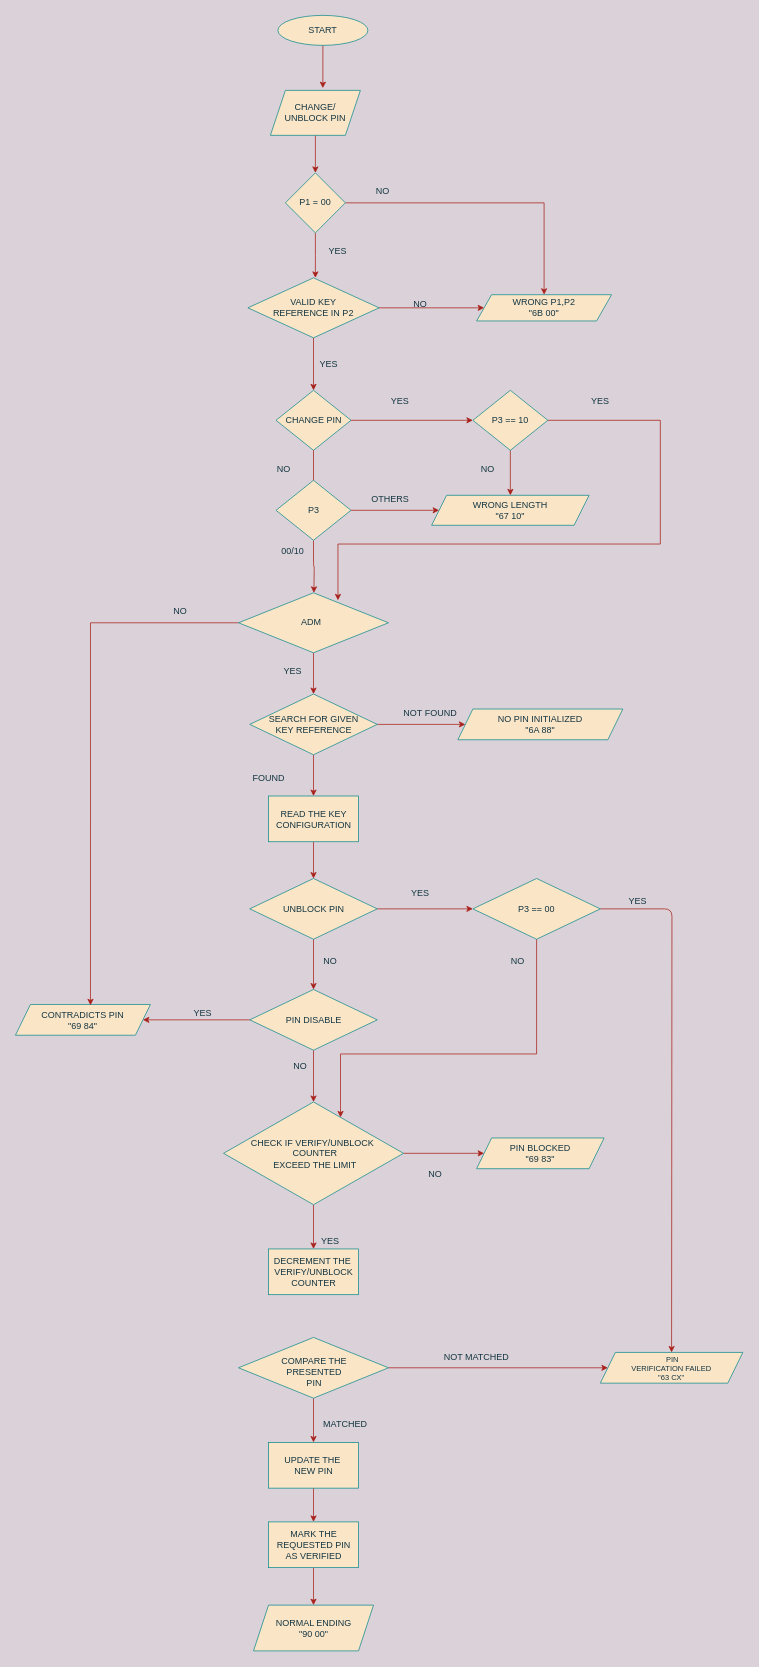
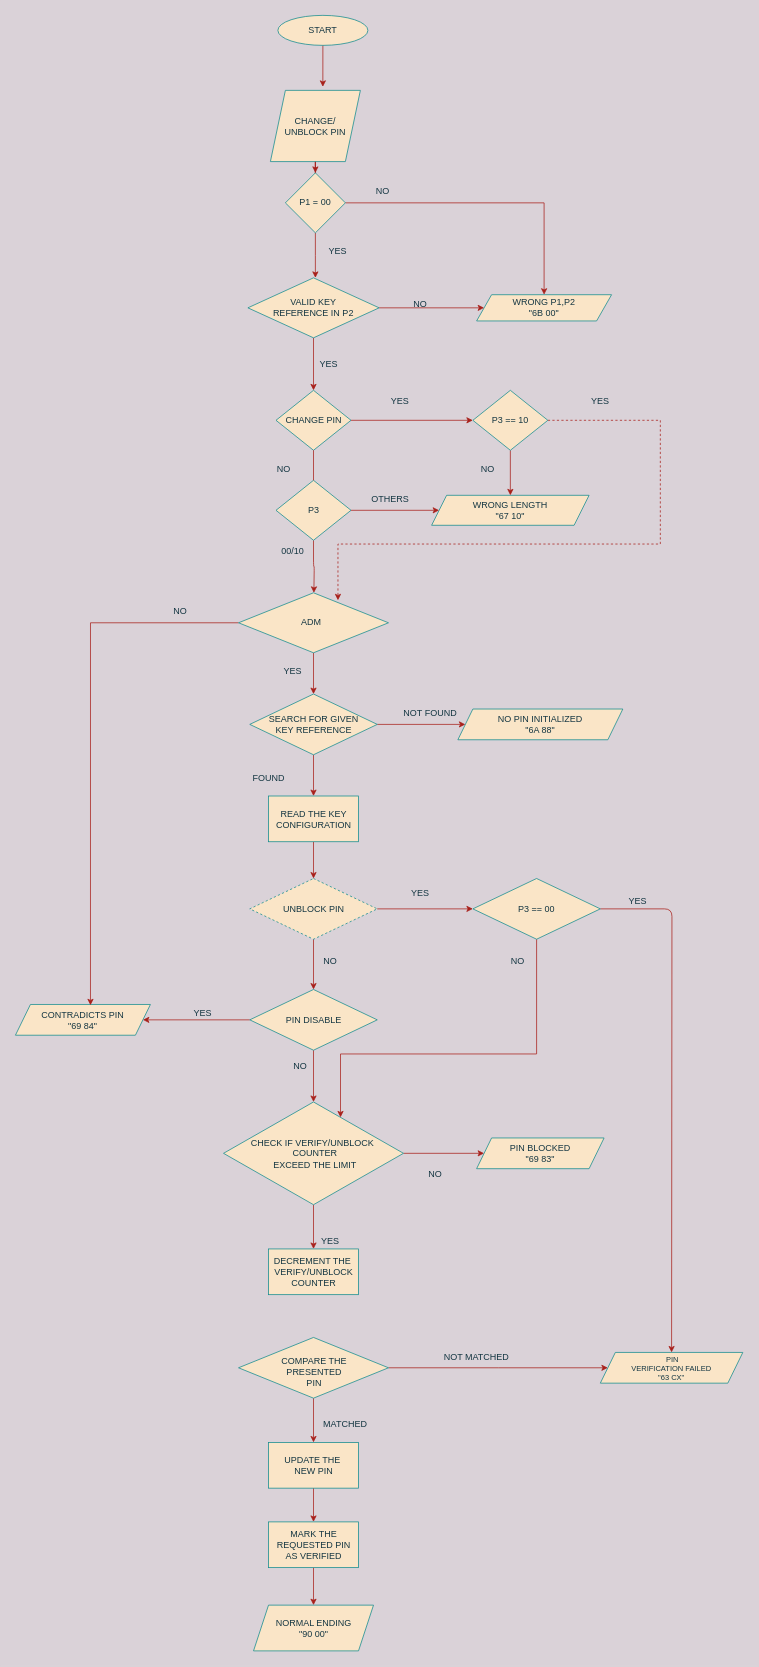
- <mxCell id="5" value="CHANGE/&lt;br&gt;UNBLOCK PIN" style="shape=parallelogram;perimeter=parallelogramPerimeter;whiteSpace=wrap;html=1;fixedSize=1;fillColor=#FAE5C7;strokeColor=#0F8B8D;fontColor=#143642;" parent="1" vertex="1"><mxGeometry x="360" y="120" width="120" height="60" as="geometry" /></mxCell>
+ <mxCell id="5" value="CHANGE/&lt;br&gt;UNBLOCK PIN" style="shape=parallelogram;perimeter=parallelogramPerimeter;whiteSpace=wrap;html=1;fixedSize=1;fillColor=#FAE5C7;strokeColor=#0F8B8D;fontColor=#143642;" parent="1" vertex="1"><mxGeometry x="360" y="120" width="120" height="95" as="geometry" /></mxCell>
- <mxCell id="65" style="edgeStyle=orthogonalEdgeStyle;rounded=0;orthogonalLoop=1;jettySize=auto;html=1;exitX=1;exitY=0.5;exitDx=0;exitDy=0;labelBackgroundColor=#DAD2D8;strokeColor=#A8201A;fontColor=#143642;entryX=0.663;entryY=0.125;entryDx=0;entryDy=0;entryPerimeter=0;" parent="1" source="66" target="78" edge="1"><mxGeometry relative="1" as="geometry"><mxPoint x="450" y="780" as="targetPoint" /><Array as="points"><mxPoint x="880" y="560" /><mxPoint x="880" y="725" /><mxPoint x="450" y="725" /></Array></mxGeometry></mxCell>
+ <mxCell id="65" style="edgeStyle=orthogonalEdgeStyle;rounded=0;orthogonalLoop=1;jettySize=auto;html=1;exitX=1;exitY=0.5;exitDx=0;exitDy=0;labelBackgroundColor=#DAD2D8;strokeColor=#A8201A;fontColor=#143642;entryX=0.663;entryY=0.125;entryDx=0;entryDy=0;entryPerimeter=0;dashed=1;" parent="1" source="66" target="78" edge="1"><mxGeometry relative="1" as="geometry"><mxPoint x="450" y="780" as="targetPoint" /><Array as="points"><mxPoint x="880" y="560" /><mxPoint x="880" y="725" /><mxPoint x="450" y="725" /></Array></mxGeometry></mxCell>
- <mxCell id="29" value="UNBLOCK PIN" style="rhombus;whiteSpace=wrap;html=1;fillColor=#FAE5C7;strokeColor=#0F8B8D;fontColor=#143642;" parent="1" vertex="1"><mxGeometry x="332.5" y="1171" width="170" height="81" as="geometry" /></mxCell>
+ <mxCell id="29" value="UNBLOCK PIN" style="rhombus;whiteSpace=wrap;html=1;fillColor=#FAE5C7;strokeColor=#0F8B8D;fontColor=#143642;dashed=1;" parent="1" vertex="1"><mxGeometry x="332.5" y="1171" width="170" height="81" as="geometry" /></mxCell>
